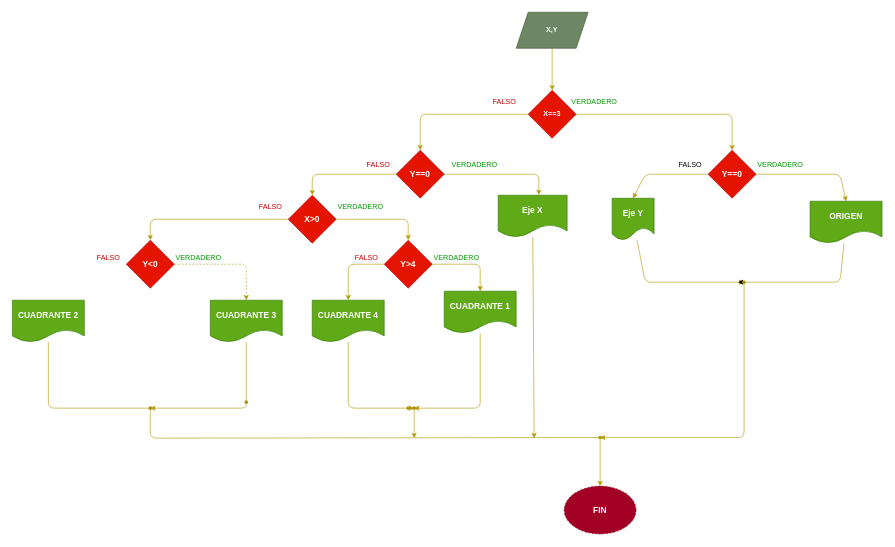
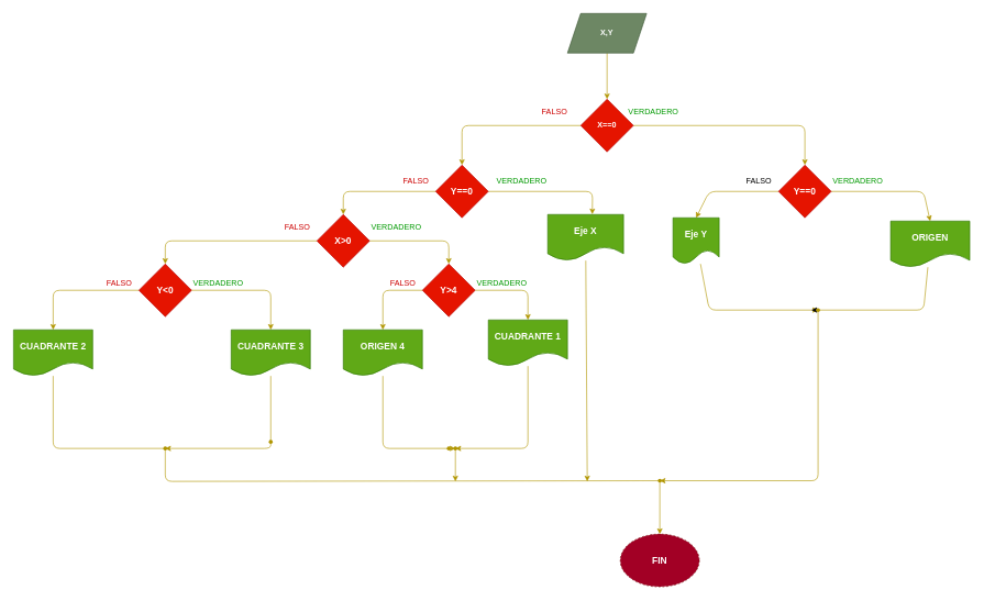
- <mxCell id="6" value="&lt;b&gt;X==3&lt;/b&gt;" style="rhombus;whiteSpace=wrap;html=1;fillColor=#e51400;fontColor=#ffffff;strokeColor=#B20000;" parent="1" vertex="1"><mxGeometry x="880" y="150" width="80" height="80" as="geometry" /></mxCell>
+ <mxCell id="6" value="&lt;b&gt;X==0&lt;/b&gt;" style="rhombus;whiteSpace=wrap;html=1;fillColor=#e51400;fontColor=#ffffff;strokeColor=#B20000;" parent="1" vertex="1"><mxGeometry x="880" y="150" width="80" height="80" as="geometry" /></mxCell>
- <mxCell id="29" style="edgeStyle=none;html=1;entryX=0.5;entryY=0;entryDx=0;entryDy=0;fontSize=14;fillColor=#e3c800;strokeColor=#B09500;dashed=1;" parent="1" source="31" target="33" edge="1"><mxGeometry relative="1" as="geometry"><Array as="points"><mxPoint x="410" y="440" /></Array></mxGeometry></mxCell>
+ <mxCell id="29" style="edgeStyle=none;html=1;entryX=0.5;entryY=0;entryDx=0;entryDy=0;fontSize=14;fillColor=#e3c800;strokeColor=#B09500;" parent="1" source="31" target="33" edge="1"><mxGeometry relative="1" as="geometry"><Array as="points"><mxPoint x="410" y="440" /></Array></mxGeometry></mxCell>
+ <mxCell id="30" style="edgeStyle=none;html=1;entryX=0.5;entryY=0;entryDx=0;entryDy=0;fontSize=14;fillColor=#e3c800;strokeColor=#B09500;" parent="1" source="31" target="35" edge="1"><mxGeometry relative="1" as="geometry"><Array as="points"><mxPoint x="80" y="440" /></Array></mxGeometry></mxCell>
- <mxCell id="28" value="&lt;b&gt;CUADRANTE 4&lt;/b&gt;" style="shape=document;whiteSpace=wrap;html=1;boundedLbl=1;fontSize=14;fillColor=#60a917;fontColor=#ffffff;strokeColor=#2D7600;" parent="1" vertex="1"><mxGeometry x="520" y="500" width="120" height="70" as="geometry" /></mxCell>
+ <mxCell id="28" value="&lt;b&gt;ORIGEN 4&lt;/b&gt;" style="shape=document;whiteSpace=wrap;html=1;boundedLbl=1;fontSize=14;fillColor=#60a917;fontColor=#ffffff;strokeColor=#2D7600;" parent="1" vertex="1"><mxGeometry x="520" y="500" width="120" height="70" as="geometry" /></mxCell>
